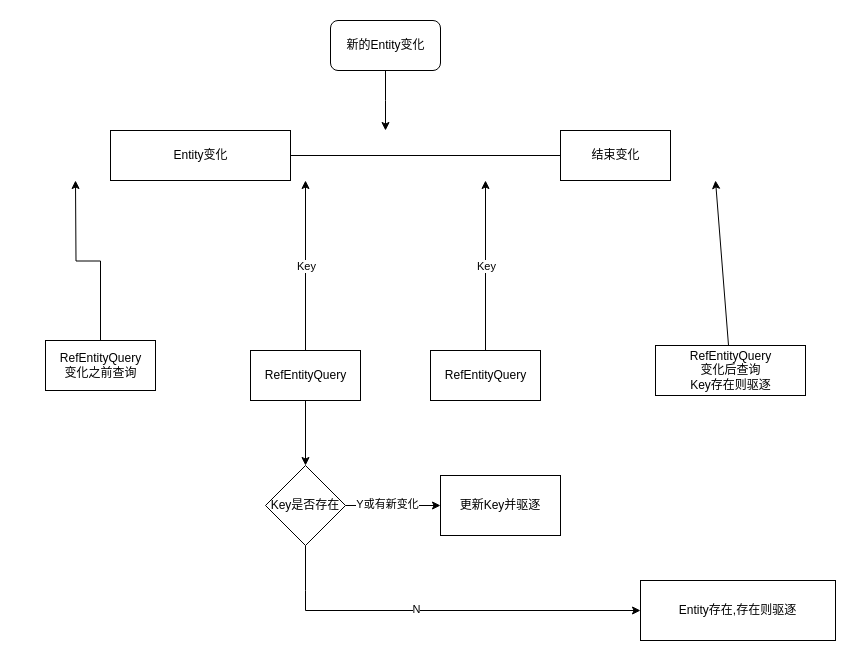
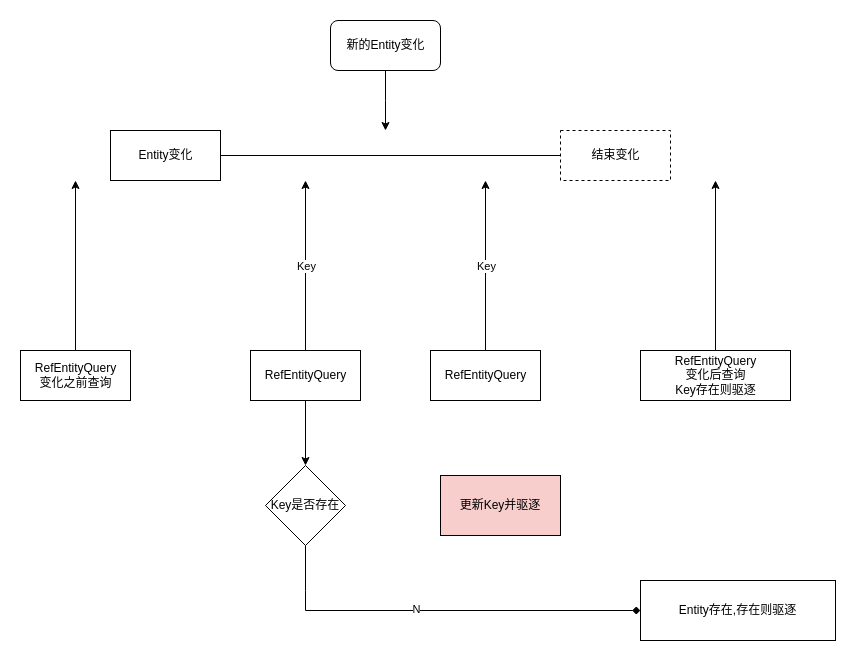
- <mxCell id="3" value="Entity变化" style="html=1;" vertex="1" parent="1"><mxGeometry x="110" y="130" width="180" height="50" as="geometry" /></mxCell>
+ <mxCell id="3" value="Entity变化" style="html=1;" vertex="1" parent="1"><mxGeometry x="110" y="130" width="110" height="50" as="geometry" /></mxCell>
- <mxCell id="4" value="结束变化" style="html=1;" vertex="1" parent="1"><mxGeometry x="560" y="130" width="110" height="50" as="geometry" /></mxCell>
+ <mxCell id="4" value="结束变化" style="html=1;dashed=1;" vertex="1" parent="1"><mxGeometry x="560" y="130" width="110" height="50" as="geometry" /></mxCell>
- <mxCell id="6" value="RefEntityQuery&lt;br&gt;变化之前查询" style="html=1;" vertex="1" parent="1"><mxGeometry x="45" y="340" width="110" height="50" as="geometry" /></mxCell>
+ <mxCell id="6" value="RefEntityQuery&lt;br&gt;变化之前查询" style="html=1;" vertex="1" parent="1"><mxGeometry x="20" y="350" width="110" height="50" as="geometry" /></mxCell>
- <mxCell id="19" value="RefEntityQuery&lt;br&gt;变化后查询&lt;br&gt;Key存在则驱逐" style="html=1;" vertex="1" parent="1"><mxGeometry x="655" y="345" width="150" height="50" as="geometry" /></mxCell>
+ <mxCell id="19" value="RefEntityQuery&lt;br&gt;变化后查询&lt;br&gt;Key存在则驱逐" style="html=1;" vertex="1" parent="1"><mxGeometry x="640" y="350" width="150" height="50" as="geometry" /></mxCell>
- <mxCell id="10" value="" style="edgeStyle=orthogonalEdgeStyle;rounded=0;orthogonalLoop=1;jettySize=auto;html=1;" edge="1" parent="1" source="15" target="16"><mxGeometry relative="1" as="geometry" /></mxCell>
- <mxCell id="11" value="Y或有新变化" style="edgeLabel;html=1;align=center;verticalAlign=middle;resizable=0;points=[];" vertex="1" connectable="0" parent="10"><mxGeometry x="-0.133" y="2" relative="1" as="geometry"><mxPoint as="offset" /></mxGeometry></mxCell>
- <mxCell id="16" value="更新Key并驱逐" style="whiteSpace=wrap;html=1;" vertex="1" parent="1"><mxGeometry x="440" y="475" width="120" height="60" as="geometry" /></mxCell>
+ <mxCell id="16" value="更新Key并驱逐" style="whiteSpace=wrap;html=1;fillColor=#f8cecc;" vertex="1" parent="1"><mxGeometry x="440" y="475" width="120" height="60" as="geometry" /></mxCell>
- <mxCell id="12" value="" style="edgeStyle=orthogonalEdgeStyle;rounded=0;orthogonalLoop=1;jettySize=auto;html=1;" edge="1" parent="1" source="15" target="17"><mxGeometry relative="1" as="geometry"><Array as="points"><mxPoint x="305" y="590" /><mxPoint x="305" y="590" /></Array></mxGeometry></mxCell>
+ <mxCell id="12" value="" style="edgeStyle=orthogonalEdgeStyle;rounded=0;orthogonalLoop=1;jettySize=auto;html=1;endArrow=diamond;" edge="1" parent="1" source="15" target="17"><mxGeometry relative="1" as="geometry"><Array as="points"><mxPoint x="305" y="590" /><mxPoint x="305" y="590" /></Array></mxGeometry></mxCell>
